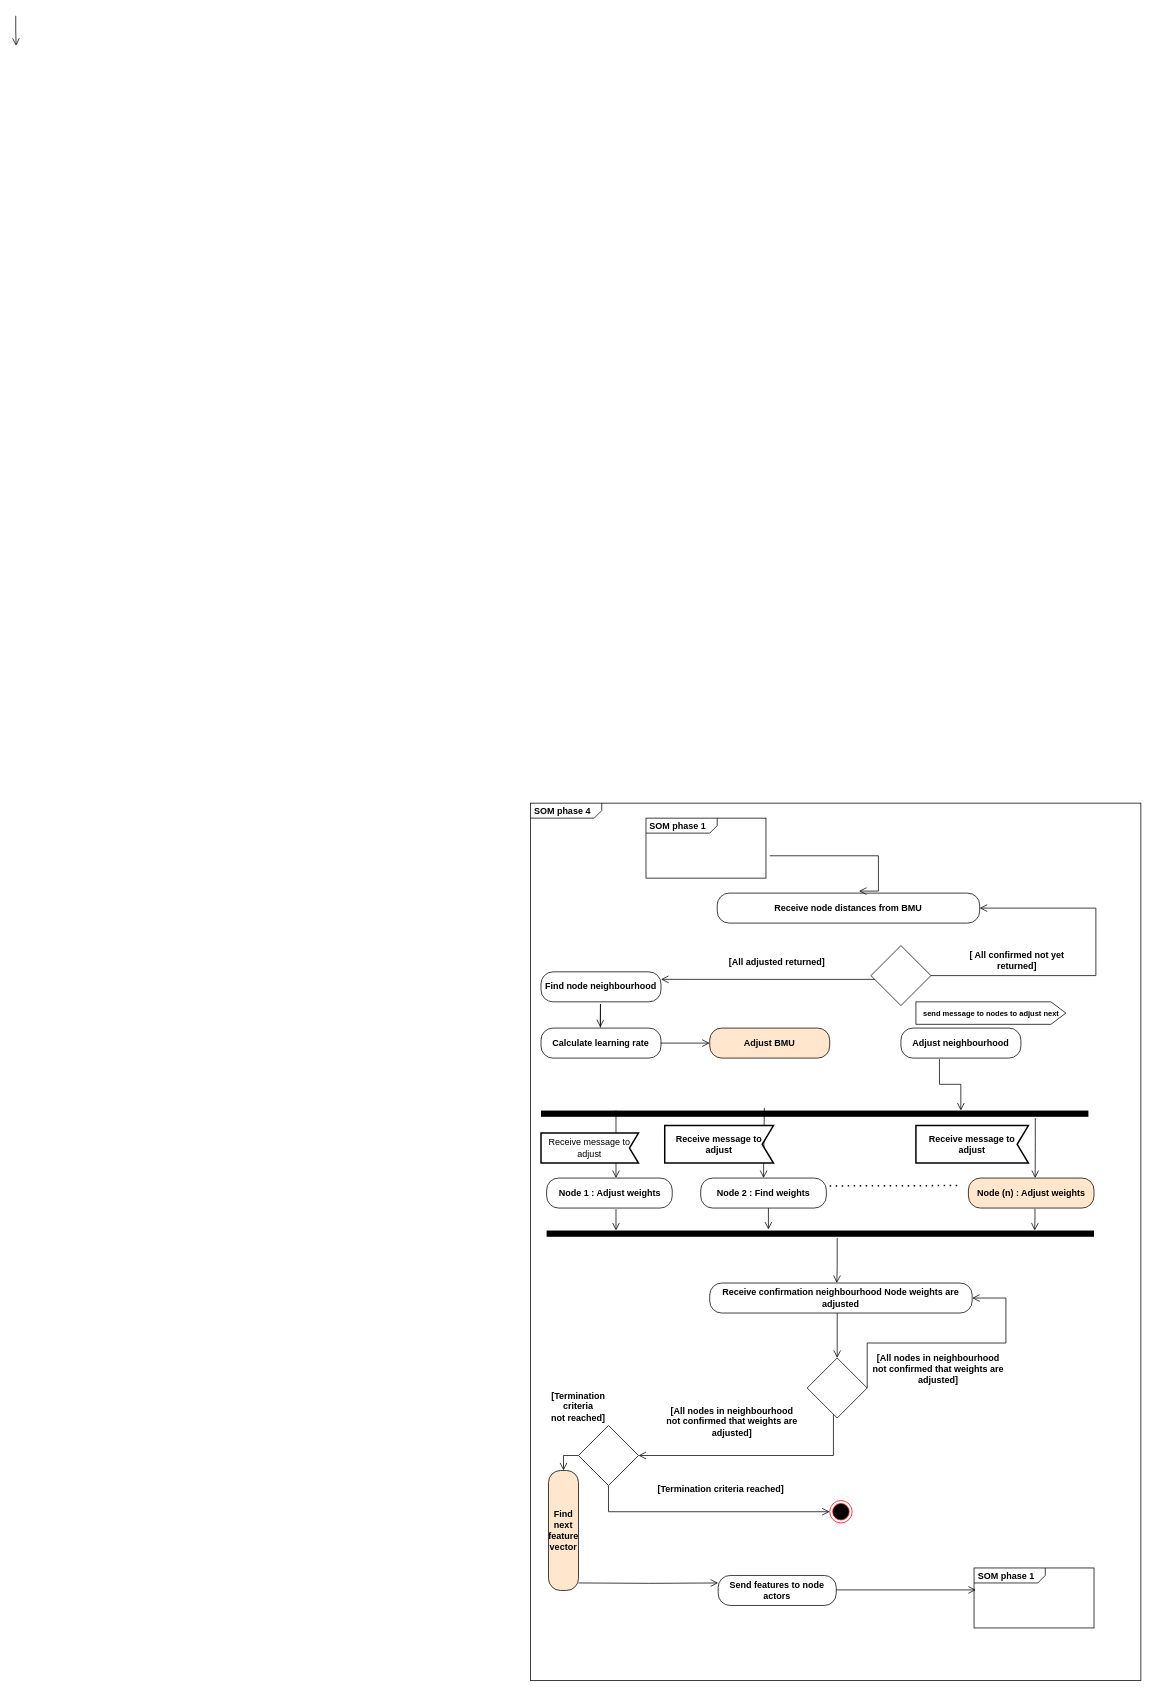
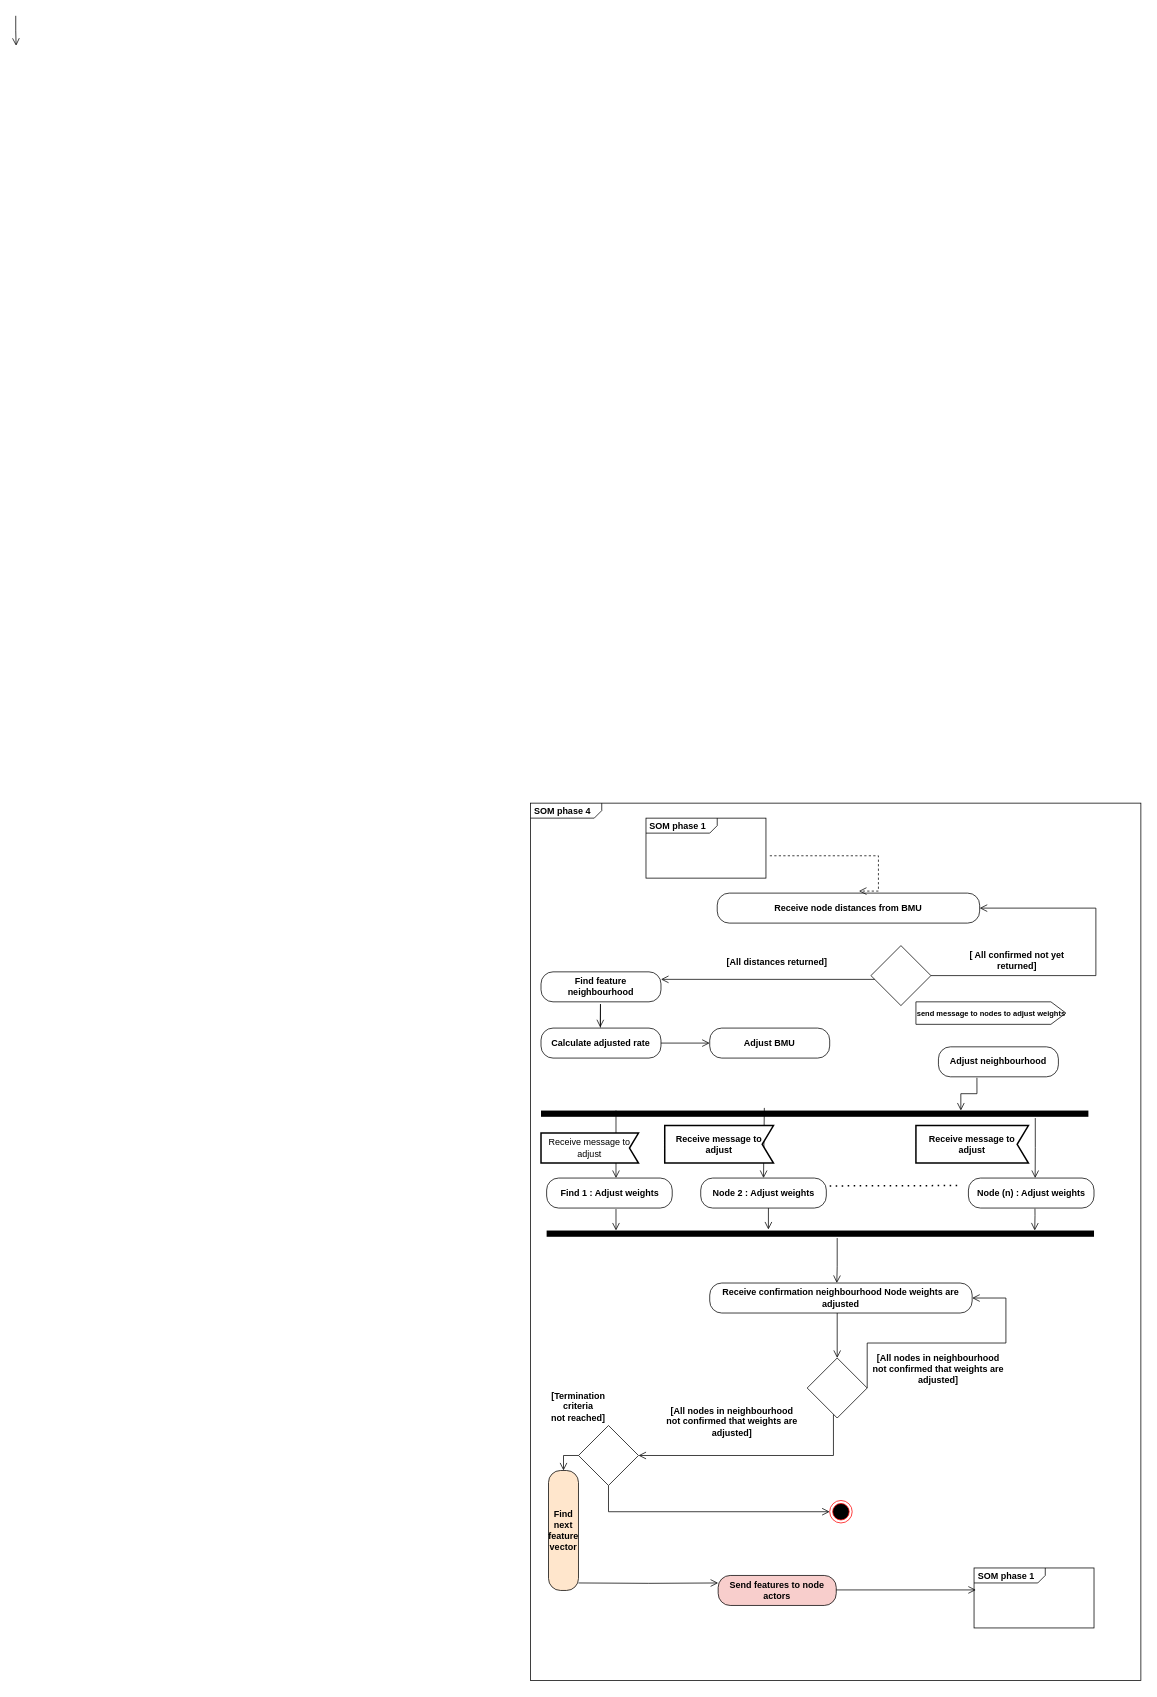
- <mxCell id="47" value="" style="edgeStyle=orthogonalEdgeStyle;html=1;verticalAlign=bottom;endArrow=open;endSize=8;strokeColor=#000000;rounded=0;exitX=0.392;exitY=0.06;exitDx=0;exitDy=0;exitPerimeter=0;entryX=0.54;entryY=-0.068;entryDx=0;entryDy=0;entryPerimeter=0;" edge="1" parent="1" source="2" target="31"><mxGeometry relative="1" as="geometry"><mxPoint x="1171" y="1240" as="targetPoint" /><mxPoint x="1171.5" y="1180" as="sourcePoint" /><Array as="points"><mxPoint x="1171" y="1140" /><mxPoint x="1171" y="1187" /></Array></mxGeometry></mxCell>
+ <mxCell id="47" value="" style="edgeStyle=orthogonalEdgeStyle;html=1;verticalAlign=bottom;endArrow=open;endSize=8;strokeColor=#000000;rounded=0;exitX=0.392;exitY=0.06;exitDx=0;exitDy=0;exitPerimeter=0;entryX=0.54;entryY=-0.068;entryDx=0;entryDy=0;entryPerimeter=0;dashed=1;" edge="1" parent="1" source="2" target="31"><mxGeometry relative="1" as="geometry"><mxPoint x="1171" y="1240" as="targetPoint" /><mxPoint x="1171.5" y="1180" as="sourcePoint" /><Array as="points"><mxPoint x="1171" y="1140" /><mxPoint x="1171" y="1187" /></Array></mxGeometry></mxCell>
- <mxCell id="40" value="&lt;span&gt;&lt;b&gt;[All adjusted returned]&lt;/b&gt;&lt;/span&gt;" style="text;html=1;strokeColor=none;fillColor=none;align=center;verticalAlign=middle;whiteSpace=wrap;rounded=0;labelBackgroundColor=#FFFFFF;" vertex="1" parent="1"><mxGeometry x="946" y="1270" width="180" height="25" as="geometry" /></mxCell>
+ <mxCell id="40" value="&lt;span&gt;&lt;b&gt;[All distances returned]&lt;/b&gt;&lt;/span&gt;" style="text;html=1;strokeColor=none;fillColor=none;align=center;verticalAlign=middle;whiteSpace=wrap;rounded=0;labelBackgroundColor=#FFFFFF;" vertex="1" parent="1"><mxGeometry x="946" y="1270" width="180" height="25" as="geometry" /></mxCell>
- <mxCell id="37" value="&lt;b&gt;Find node neighbourhood&lt;/b&gt;" style="rounded=1;whiteSpace=wrap;html=1;arcSize=40;fontColor=#000000;fillColor=#FFFFFF;strokeColor=#000000;" vertex="1" parent="1"><mxGeometry x="721" y="1295" width="160" height="40" as="geometry" /></mxCell>
+ <mxCell id="37" value="&lt;b&gt;Find feature neighbourhood&lt;/b&gt;" style="rounded=1;whiteSpace=wrap;html=1;arcSize=40;fontColor=#000000;fillColor=#FFFFFF;strokeColor=#000000;" vertex="1" parent="1"><mxGeometry x="721" y="1295" width="160" height="40" as="geometry" /></mxCell>
- <mxCell id="53" value="&lt;font style=&quot;font-size: 10px&quot;&gt;&lt;b&gt;send message to nodes to adjust next&lt;/b&gt;&lt;/font&gt;" style="html=1;shape=mxgraph.infographic.ribbonSimple;notch1=0;notch2=20;align=center;verticalAlign=middle;fontSize=14;fontStyle=0;fillColor=#FFFFFF;" vertex="1" parent="1"><mxGeometry x="1221" y="1335" width="200" height="30" as="geometry" /></mxCell>
+ <mxCell id="53" value="&lt;font style=&quot;font-size: 10px&quot;&gt;&lt;b&gt;send message to nodes to adjust weights&lt;/b&gt;&lt;/font&gt;" style="html=1;shape=mxgraph.infographic.ribbonSimple;notch1=0;notch2=20;align=center;verticalAlign=middle;fontSize=14;fontStyle=0;fillColor=#FFFFFF;" vertex="1" parent="1"><mxGeometry x="1221" y="1335" width="200" height="30" as="geometry" /></mxCell>
- <mxCell id="34" value="&lt;b&gt;Calculate learning rate&lt;/b&gt;" style="rounded=1;whiteSpace=wrap;html=1;arcSize=40;fontColor=#000000;fillColor=#FFFFFF;strokeColor=#000000;" vertex="1" parent="1"><mxGeometry x="721" y="1370" width="160" height="40" as="geometry" /></mxCell>
+ <mxCell id="34" value="&lt;b&gt;Calculate adjusted rate&lt;/b&gt;" style="rounded=1;whiteSpace=wrap;html=1;arcSize=40;fontColor=#000000;fillColor=#FFFFFF;strokeColor=#000000;" vertex="1" parent="1"><mxGeometry x="721" y="1370" width="160" height="40" as="geometry" /></mxCell>
- <mxCell id="35" value="&lt;b&gt;Adjust BMU&lt;/b&gt;" style="rounded=1;whiteSpace=wrap;html=1;arcSize=40;fontColor=#000000;fillColor=#ffe6cc;strokeColor=#000000;" vertex="1" parent="1"><mxGeometry x="946" y="1370" width="160" height="40" as="geometry" /></mxCell>
+ <mxCell id="35" value="&lt;b&gt;Adjust BMU&lt;/b&gt;" style="rounded=1;whiteSpace=wrap;html=1;arcSize=40;fontColor=#000000;fillColor=#FFFFFF;strokeColor=#000000;" vertex="1" parent="1"><mxGeometry x="946" y="1370" width="160" height="40" as="geometry" /></mxCell>
- <mxCell id="36" value="&lt;b&gt;Adjust neighbourhood&lt;/b&gt;" style="rounded=1;whiteSpace=wrap;html=1;arcSize=40;fontColor=#000000;fillColor=#FFFFFF;strokeColor=#000000;" vertex="1" parent="1"><mxGeometry x="1201" y="1370" width="160" height="40" as="geometry" /></mxCell>
+ <mxCell id="36" value="&lt;b&gt;Adjust neighbourhood&lt;/b&gt;" style="rounded=1;whiteSpace=wrap;html=1;arcSize=40;fontColor=#000000;fillColor=#FFFFFF;strokeColor=#000000;" vertex="1" parent="1"><mxGeometry x="1251" y="1395" width="160" height="40" as="geometry" /></mxCell>
- <mxCell id="20" value="&lt;span style=&quot;text-align: left&quot;&gt;&lt;b&gt;Node 1 : Adjust weights&lt;/b&gt;&lt;/span&gt;" style="rounded=1;whiteSpace=wrap;html=1;arcSize=40;fontColor=#000000;fillColor=#FFFFFF;strokeColor=#000000;" parent="1" vertex="1"><mxGeometry x="728.5" y="1570" width="167.5" height="40" as="geometry" /></mxCell>
+ <mxCell id="20" value="&lt;span style=&quot;text-align: left&quot;&gt;&lt;b&gt;Find 1 : Adjust weights&lt;/b&gt;&lt;/span&gt;" style="rounded=1;whiteSpace=wrap;html=1;arcSize=40;fontColor=#000000;fillColor=#FFFFFF;strokeColor=#000000;" parent="1" vertex="1"><mxGeometry x="728.5" y="1570" width="167.5" height="40" as="geometry" /></mxCell>
- <mxCell id="21" value="&lt;span style=&quot;text-align: left&quot;&gt;&lt;b&gt;Node 2 : Find weights&lt;/b&gt;&lt;/span&gt;" style="rounded=1;whiteSpace=wrap;html=1;arcSize=40;fontColor=#000000;fillColor=#FFFFFF;strokeColor=#000000;" parent="1" vertex="1"><mxGeometry x="934" y="1570" width="167.5" height="40" as="geometry" /></mxCell>
+ <mxCell id="21" value="&lt;span style=&quot;text-align: left&quot;&gt;&lt;b&gt;Node 2 : Adjust weights&lt;/b&gt;&lt;/span&gt;" style="rounded=1;whiteSpace=wrap;html=1;arcSize=40;fontColor=#000000;fillColor=#FFFFFF;strokeColor=#000000;" parent="1" vertex="1"><mxGeometry x="934" y="1570" width="167.5" height="40" as="geometry" /></mxCell>
- <mxCell id="24" value="&lt;span style=&quot;text-align: left&quot;&gt;&lt;b&gt;Node (n) : Adjust weights&lt;/b&gt;&lt;/span&gt;" style="rounded=1;whiteSpace=wrap;html=1;arcSize=40;fontColor=#000000;fillColor=#ffe6cc;strokeColor=#000000;" parent="1" vertex="1"><mxGeometry x="1291" y="1570" width="167.5" height="40" as="geometry" /></mxCell>
+ <mxCell id="24" value="&lt;span style=&quot;text-align: left&quot;&gt;&lt;b&gt;Node (n) : Adjust weights&lt;/b&gt;&lt;/span&gt;" style="rounded=1;whiteSpace=wrap;html=1;arcSize=40;fontColor=#000000;fillColor=#FFFFFF;strokeColor=#000000;" parent="1" vertex="1"><mxGeometry x="1291" y="1570" width="167.5" height="40" as="geometry" /></mxCell>
- <mxCell id="19" value="&lt;b&gt;[Termination criteria reached]&lt;/b&gt;" style="text;html=1;strokeColor=none;fillColor=none;align=center;verticalAlign=middle;whiteSpace=wrap;rounded=0;labelBackgroundColor=#FFFFFF;" parent="1" vertex="1"><mxGeometry x="871" y="1970" width="180" height="30" as="geometry" /></mxCell>
- <mxCell id="29" value="&lt;b&gt;Send features to node actors&lt;/b&gt;" style="rounded=1;whiteSpace=wrap;html=1;arcSize=40;fontColor=#000000;fillColor=#FFFFFF;strokeColor=#000000;" parent="1" vertex="1"><mxGeometry x="957.25" y="2100" width="157.5" height="40" as="geometry" /></mxCell>
+ <mxCell id="29" value="&lt;b&gt;Send features to node actors&lt;/b&gt;" style="rounded=1;whiteSpace=wrap;html=1;arcSize=40;fontColor=#000000;fillColor=#f8cecc;strokeColor=#000000;" parent="1" vertex="1"><mxGeometry x="957.25" y="2100" width="157.5" height="40" as="geometry" /></mxCell>
